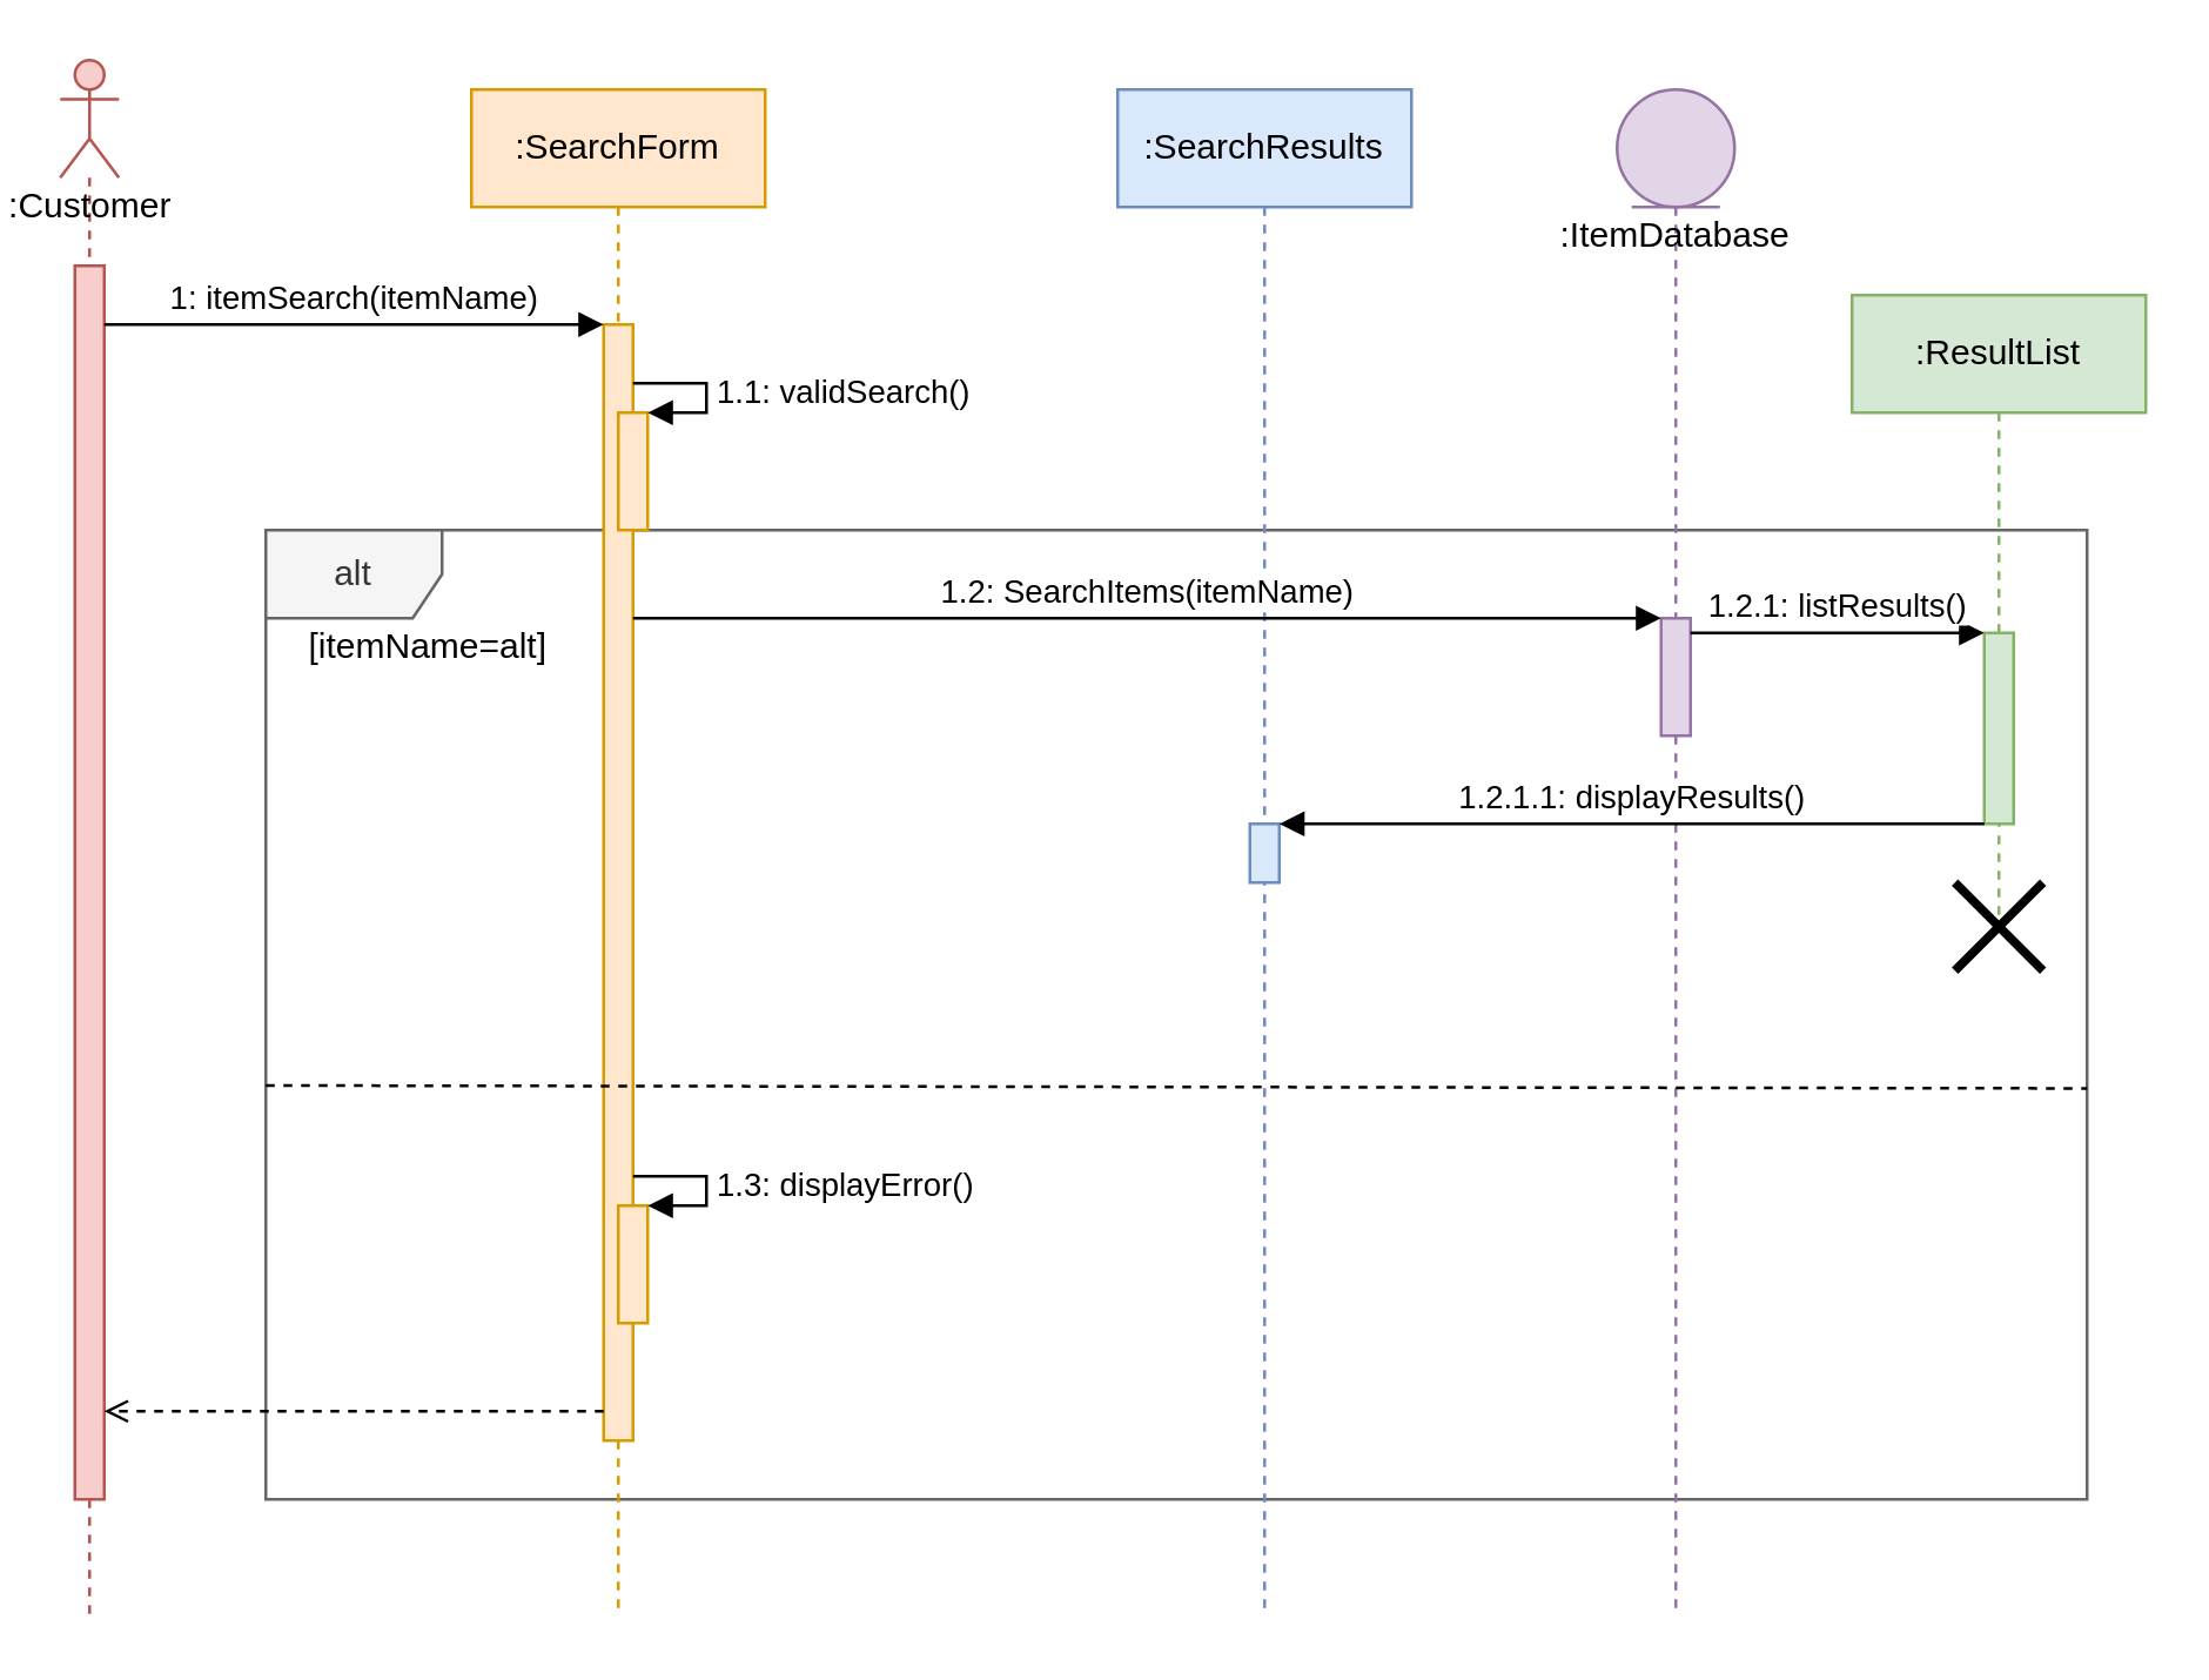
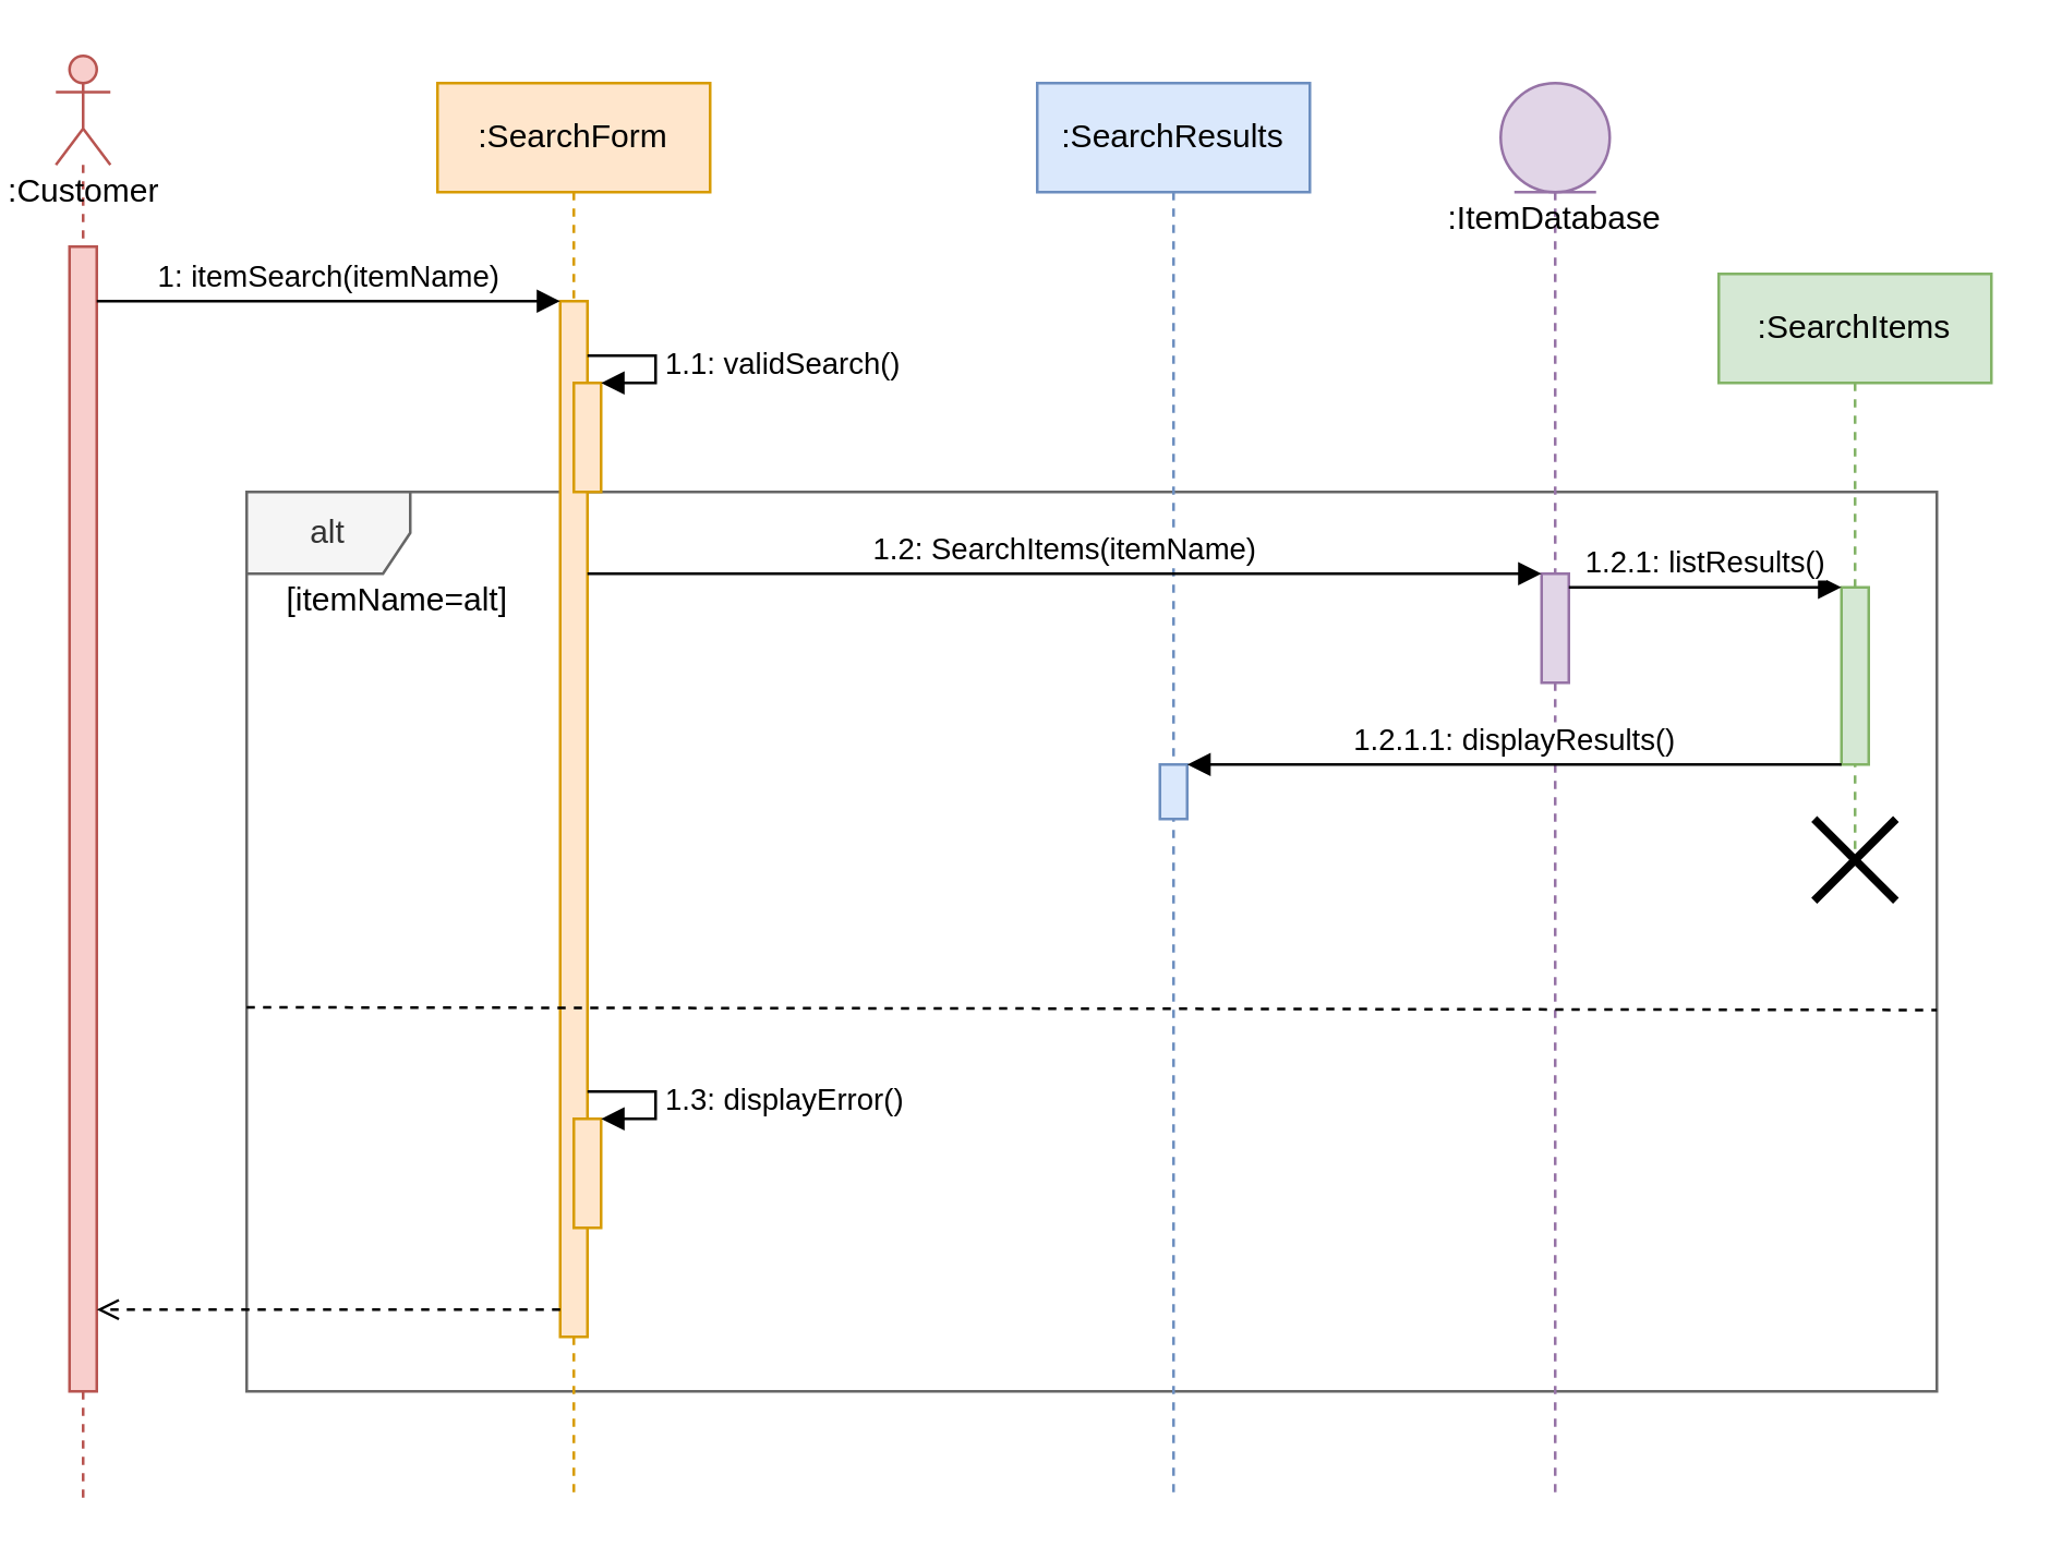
- <mxCell id="16" value=":ResultList" style="shape=umlLifeline;perimeter=lifelinePerimeter;whiteSpace=wrap;html=1;container=1;collapsible=0;recursiveResize=0;outlineConnect=0;fillColor=#d5e8d4;strokeColor=#82b366;" parent="1" vertex="1"><mxGeometry x="630" y="100" width="100" height="220" as="geometry" /></mxCell>
+ <mxCell id="16" value=":SearchItems" style="shape=umlLifeline;perimeter=lifelinePerimeter;whiteSpace=wrap;html=1;container=1;collapsible=0;recursiveResize=0;outlineConnect=0;fillColor=#d5e8d4;strokeColor=#82b366;" parent="1" vertex="1"><mxGeometry x="630" y="100" width="100" height="220" as="geometry" /></mxCell>
